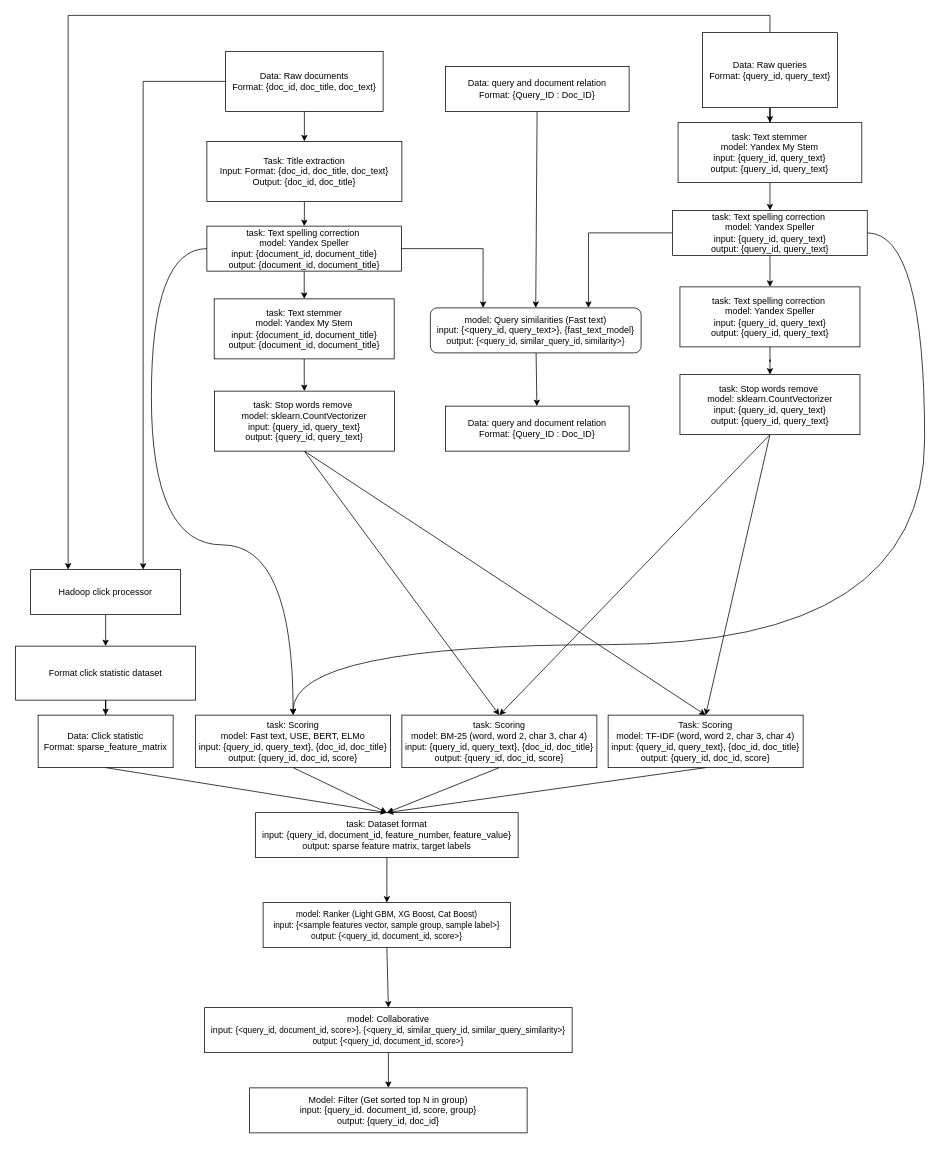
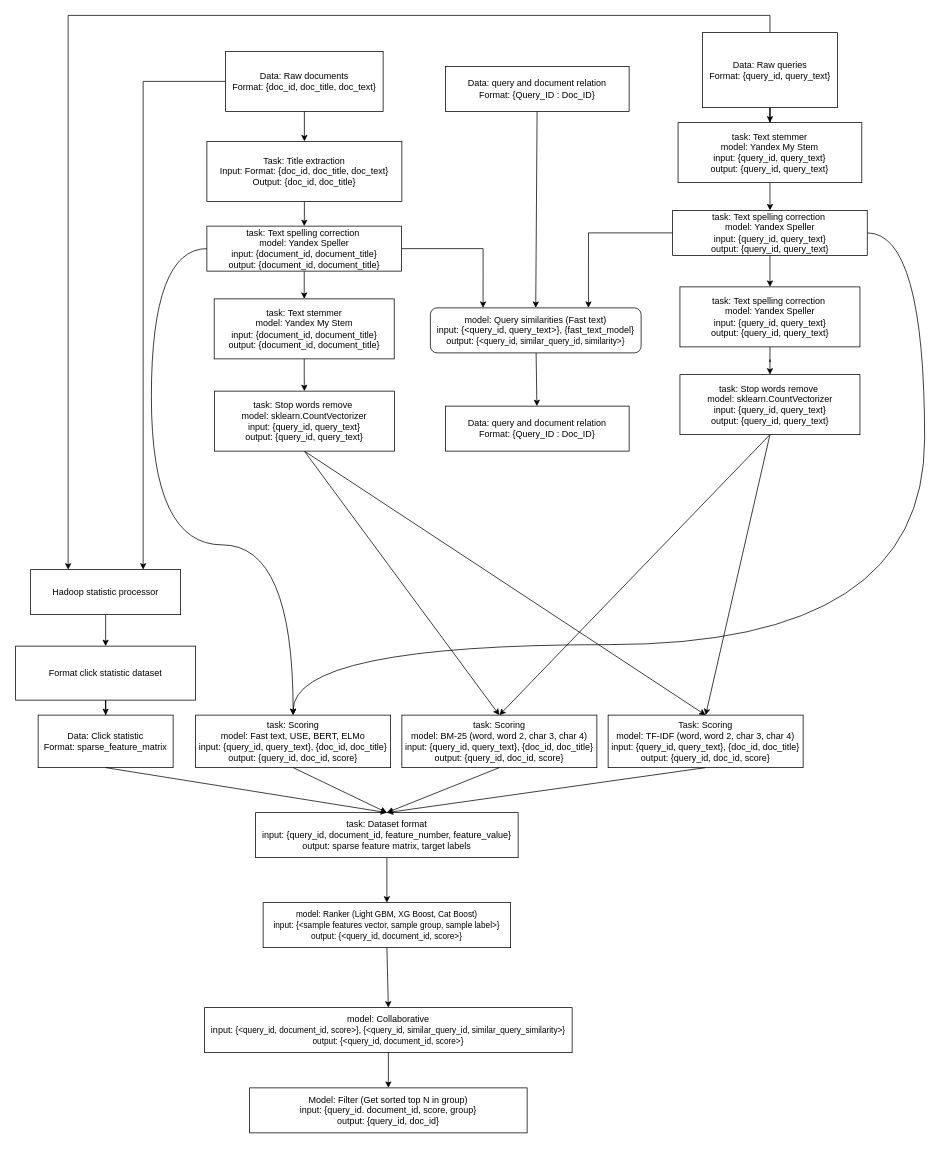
- <mxCell id="40" value="Hadoop click processor" style="rounded=0;whiteSpace=wrap;html=1;" parent="1" vertex="1"><mxGeometry x="40" y="759" width="200" height="60" as="geometry" /></mxCell>
+ <mxCell id="40" value="Hadoop statistic processor" style="rounded=0;whiteSpace=wrap;html=1;" parent="1" vertex="1"><mxGeometry x="40" y="759" width="200" height="60" as="geometry" /></mxCell>
